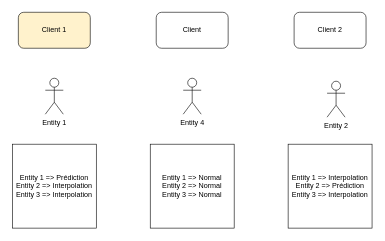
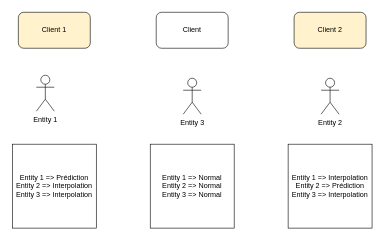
- <mxCell id="4" value="Client 2" style="rounded=1;whiteSpace=wrap;html=1;" vertex="1" parent="1"><mxGeometry x="490" y="20" width="120" height="60" as="geometry" /></mxCell>
+ <mxCell id="4" value="Client 2" style="rounded=1;whiteSpace=wrap;html=1;fillColor=#fff2cc;" vertex="1" parent="1"><mxGeometry x="490" y="20" width="120" height="60" as="geometry" /></mxCell>
- <mxCell id="5" value="Entity 1" style="shape=umlActor;verticalLabelPosition=bottom;labelBackgroundColor=#ffffff;verticalAlign=top;html=1;outlineConnect=0;" vertex="1" parent="1"><mxGeometry x="75" y="130" width="30" height="60" as="geometry" /></mxCell>
+ <mxCell id="5" value="Entity 1" style="shape=umlActor;verticalLabelPosition=bottom;labelBackgroundColor=#ffffff;verticalAlign=top;html=1;outlineConnect=0;" vertex="1" parent="1"><mxGeometry x="60" y="125" width="30" height="60" as="geometry" /></mxCell>
- <mxCell id="7" value="Entity 2" style="shape=umlActor;verticalLabelPosition=bottom;labelBackgroundColor=#ffffff;verticalAlign=top;html=1;outlineConnect=0;" vertex="1" parent="1"><mxGeometry x="545" y="135" width="30" height="60" as="geometry" /></mxCell>
+ <mxCell id="7" value="Entity 2" style="shape=umlActor;verticalLabelPosition=bottom;labelBackgroundColor=#ffffff;verticalAlign=top;html=1;outlineConnect=0;" vertex="1" parent="1"><mxGeometry x="535" y="130" width="30" height="60" as="geometry" /></mxCell>
- <mxCell id="6" value="Entity 4" style="shape=umlActor;verticalLabelPosition=bottom;labelBackgroundColor=#ffffff;verticalAlign=top;html=1;outlineConnect=0;" vertex="1" parent="1"><mxGeometry x="305" y="130" width="30" height="60" as="geometry" /></mxCell>
+ <mxCell id="6" value="Entity 3" style="shape=umlActor;verticalLabelPosition=bottom;labelBackgroundColor=#ffffff;verticalAlign=top;html=1;outlineConnect=0;" vertex="1" parent="1"><mxGeometry x="305" y="130" width="30" height="60" as="geometry" /></mxCell>
